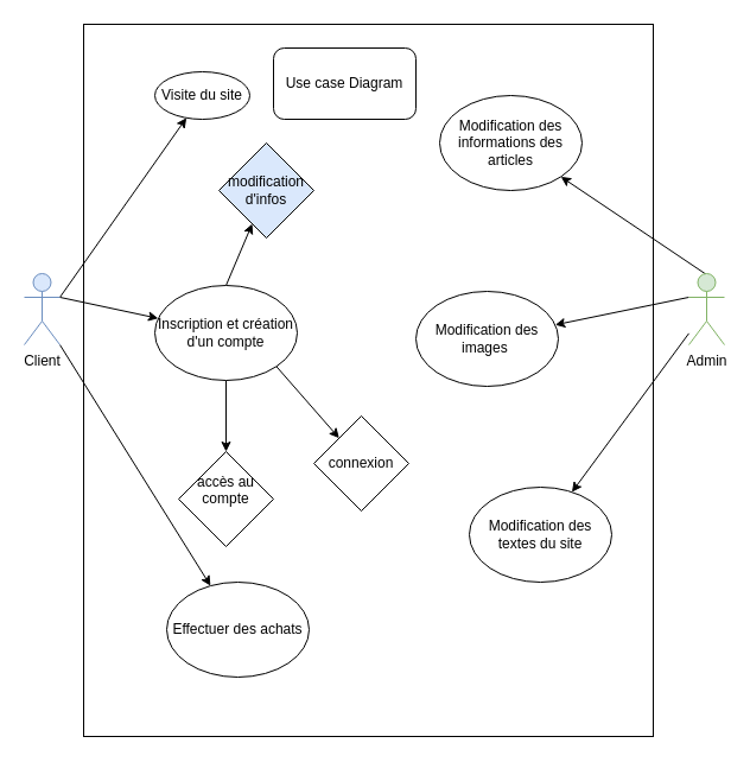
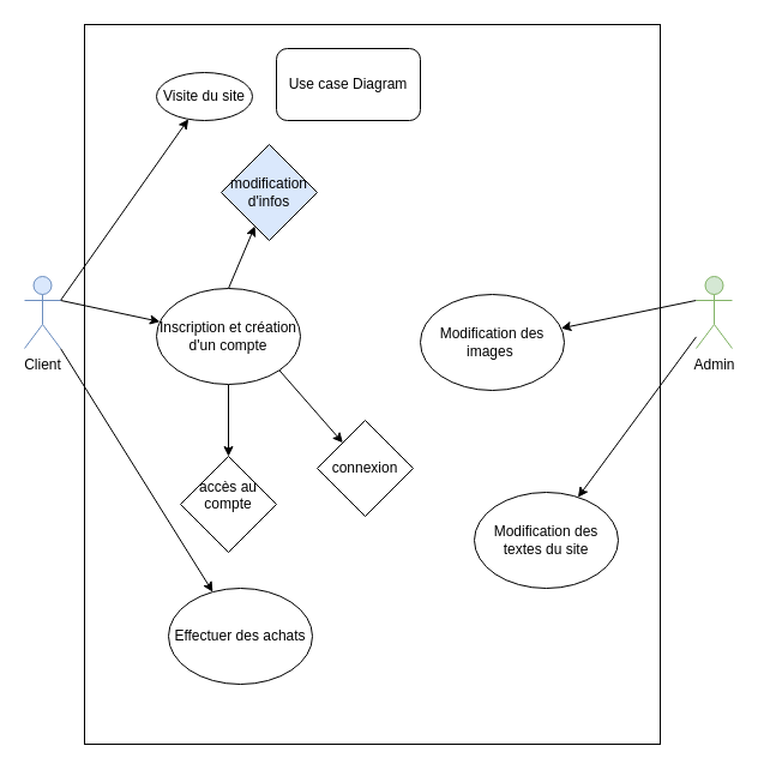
- <mxCell id="17" value="Modification des informations des articles" style="ellipse;whiteSpace=wrap;html=1;" vertex="1" parent="1"><mxGeometry x="370" y="80" width="120" height="80" as="geometry" /></mxCell>
- <mxCell id="8" style="rounded=0;orthogonalLoop=1;jettySize=auto;html=1;exitX=0.75;exitY=0.1;exitDx=0;exitDy=0;exitPerimeter=0;" edge="1" parent="1" source="10" target="17"><mxGeometry relative="1" as="geometry" /></mxCell>
